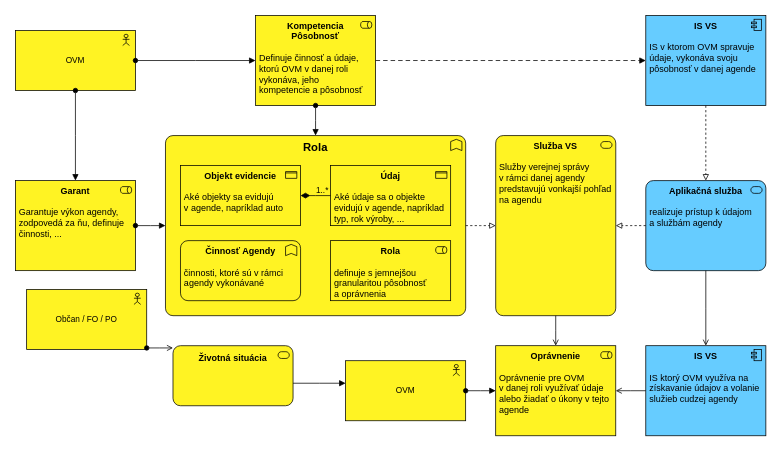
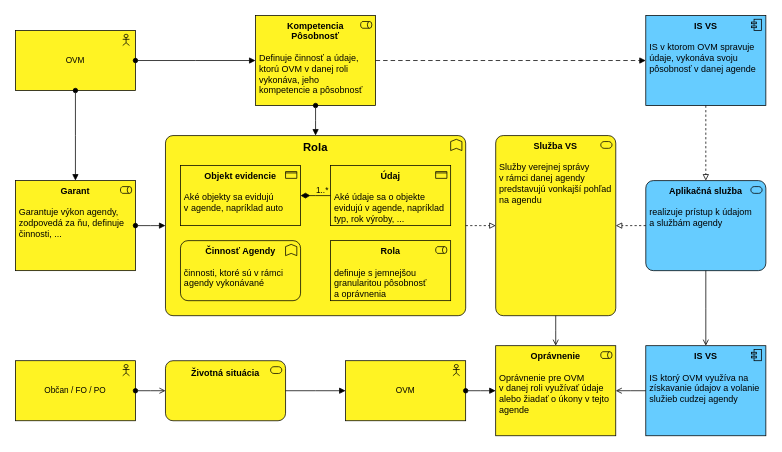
- <mxCell id="30" value="&lt;span style=&quot;font-size: 11px;&quot;&gt;Občan / FO / PO&lt;/span&gt;" style="html=1;outlineConnect=0;whiteSpace=wrap;fillColor=#FFF323;shape=mxgraph.archimate3.application;appType=actor;archiType=square;strokeColor=#000000;" parent="1" vertex="1"><mxGeometry x="35" y="385" width="160" height="80" as="geometry" /></mxCell>
+ <mxCell id="30" value="&lt;span style=&quot;font-size: 11px;&quot;&gt;Občan / FO / PO&lt;/span&gt;" style="html=1;outlineConnect=0;whiteSpace=wrap;fillColor=#FFF323;shape=mxgraph.archimate3.application;appType=actor;archiType=square;strokeColor=#000000;" parent="1" vertex="1"><mxGeometry x="20" y="480" width="160" height="80" as="geometry" /></mxCell>
- <mxCell id="31" value="&lt;div&gt;&lt;b&gt;Životná situácia&lt;/b&gt;&lt;/div&gt;" style="html=1;outlineConnect=0;whiteSpace=wrap;fillColor=#FFF323;shape=mxgraph.archimate3.application;appType=serv;archiType=rounded;strokeColor=#000000;fontStyle=0;container=0;verticalAlign=top;spacing=5;" parent="1" vertex="1"><mxGeometry x="230" y="460" width="160" height="80" as="geometry" /></mxCell>
+ <mxCell id="31" value="&lt;div&gt;&lt;b&gt;Životná situácia&lt;/b&gt;&lt;/div&gt;" style="html=1;outlineConnect=0;whiteSpace=wrap;fillColor=#FFF323;shape=mxgraph.archimate3.application;appType=serv;archiType=rounded;strokeColor=#000000;fontStyle=0;container=0;verticalAlign=top;spacing=5;" parent="1" vertex="1"><mxGeometry x="220" y="480" width="160" height="80" as="geometry" /></mxCell>
